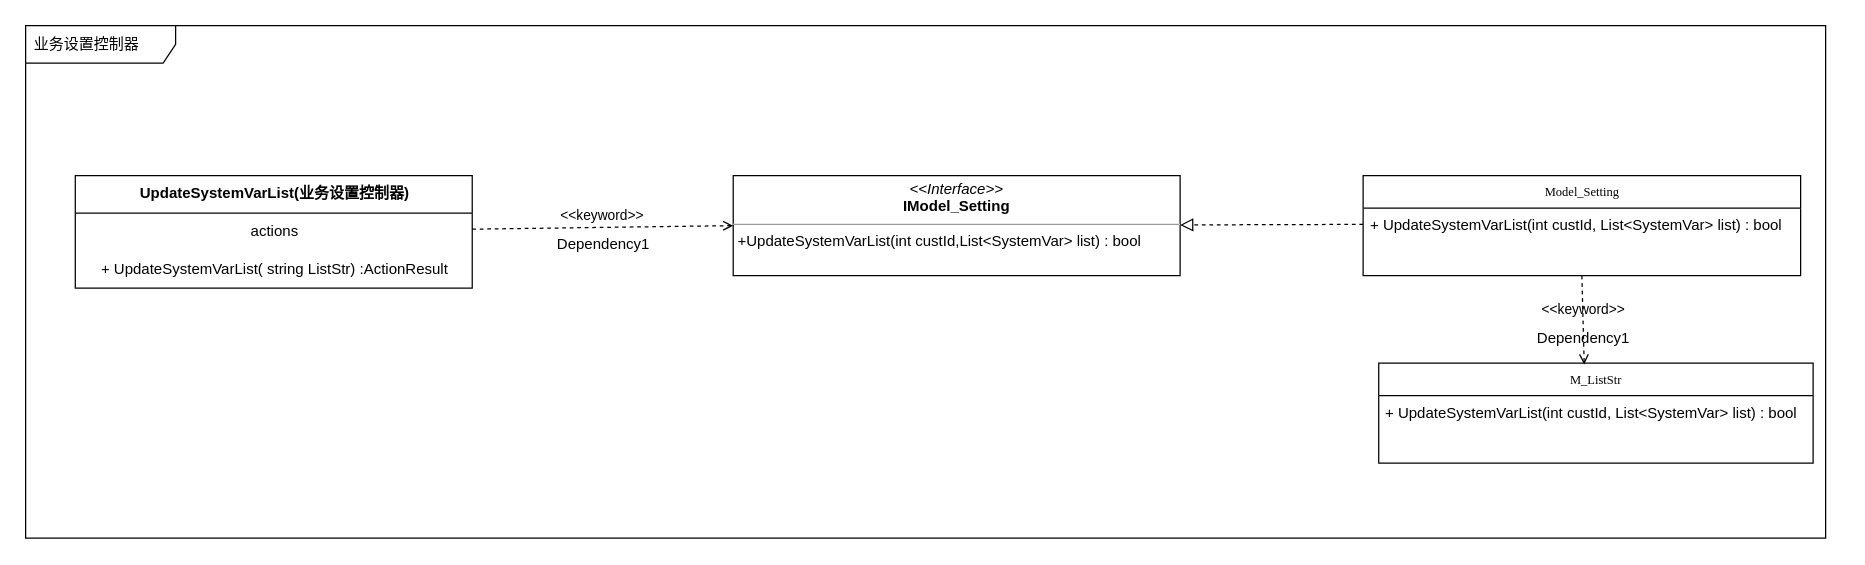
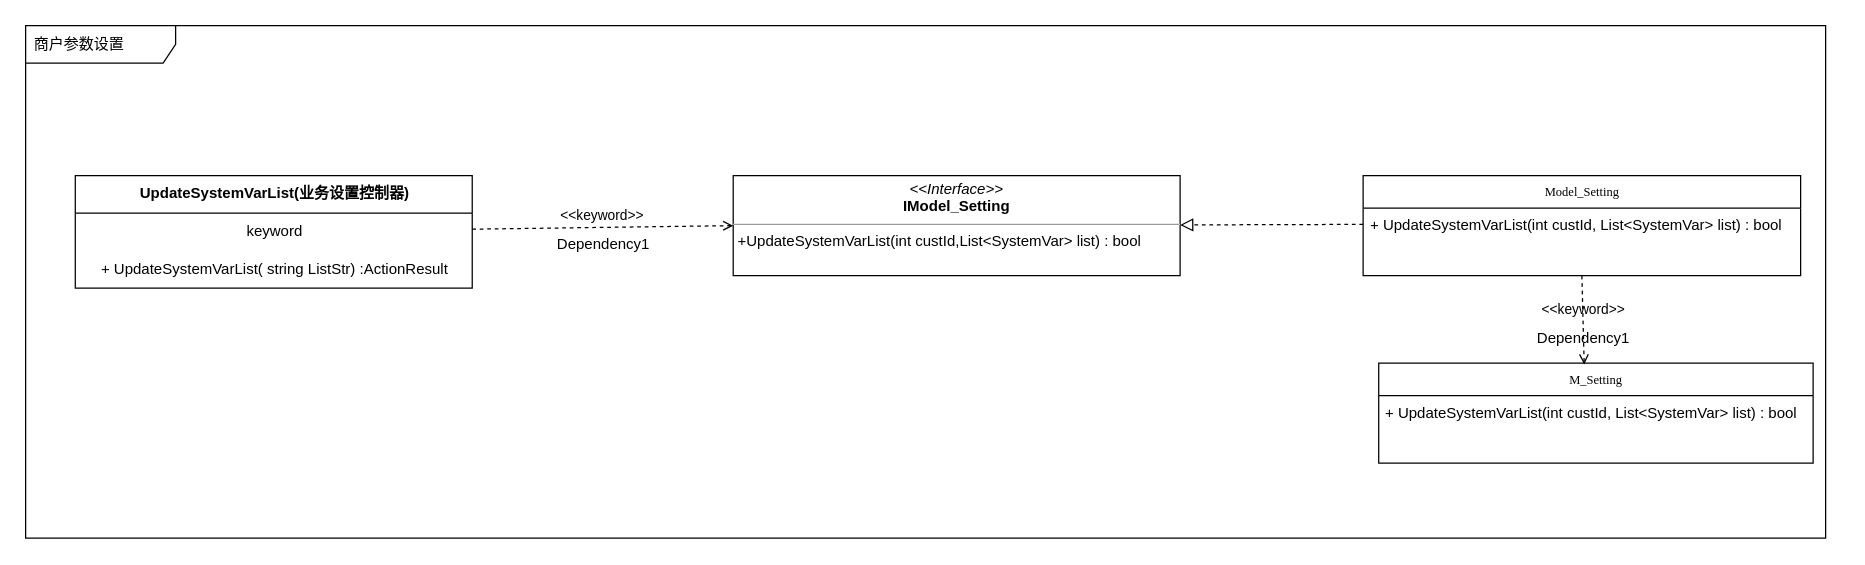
- <mxCell id="3" value="业务设置控制器" style="shape=umlFrame;whiteSpace=wrap;html=1;width=120;height=30;boundedLbl=1;verticalAlign=middle;align=left;spacingLeft=5;" parent="2" vertex="1"><mxGeometry width="1440" height="410" as="geometry" /></mxCell>
+ <mxCell id="3" value="商户参数设置" style="shape=umlFrame;whiteSpace=wrap;html=1;width=120;height=30;boundedLbl=1;verticalAlign=middle;align=left;spacingLeft=5;" parent="2" vertex="1"><mxGeometry width="1440" height="410" as="geometry" /></mxCell>
- <mxCell id="5" value="actions" style="html=1;strokeColor=none;fillColor=none;align=center;verticalAlign=middle;spacingLeft=4;spacingRight=4;rotatable=0;points=[[0,0.5],[1,0.5]];resizeWidth=1;" parent="4" vertex="1"><mxGeometry y="30" width="317.569" height="30" as="geometry" /></mxCell>
+ <mxCell id="5" value="keyword" style="html=1;strokeColor=none;fillColor=none;align=center;verticalAlign=middle;spacingLeft=4;spacingRight=4;rotatable=0;points=[[0,0.5],[1,0.5]];resizeWidth=1;" parent="4" vertex="1"><mxGeometry y="30" width="317.569" height="30" as="geometry" /></mxCell>
- <mxCell id="13" value="M_ListStr" style="swimlane;html=1;fontStyle=0;childLayout=stackLayout;horizontal=1;startSize=26;fillColor=none;horizontalStack=0;resizeParent=1;resizeLast=0;collapsible=1;marginBottom=0;swimlaneFillColor=#ffffff;rounded=0;shadow=0;comic=0;labelBackgroundColor=none;strokeWidth=1;fontFamily=Verdana;fontSize=10;align=center;" parent="2" vertex="1"><mxGeometry x="1082.48" y="270" width="347.52" height="80" as="geometry"><mxRectangle x="330" y="22" width="100" height="26" as="alternateBounds" /></mxGeometry></mxCell>
+ <mxCell id="13" value="M_Setting" style="swimlane;html=1;fontStyle=0;childLayout=stackLayout;horizontal=1;startSize=26;fillColor=none;horizontalStack=0;resizeParent=1;resizeLast=0;collapsible=1;marginBottom=0;swimlaneFillColor=#ffffff;rounded=0;shadow=0;comic=0;labelBackgroundColor=none;strokeWidth=1;fontFamily=Verdana;fontSize=10;align=center;" parent="2" vertex="1"><mxGeometry x="1082.48" y="270" width="347.52" height="80" as="geometry"><mxRectangle x="330" y="22" width="100" height="26" as="alternateBounds" /></mxGeometry></mxCell>
